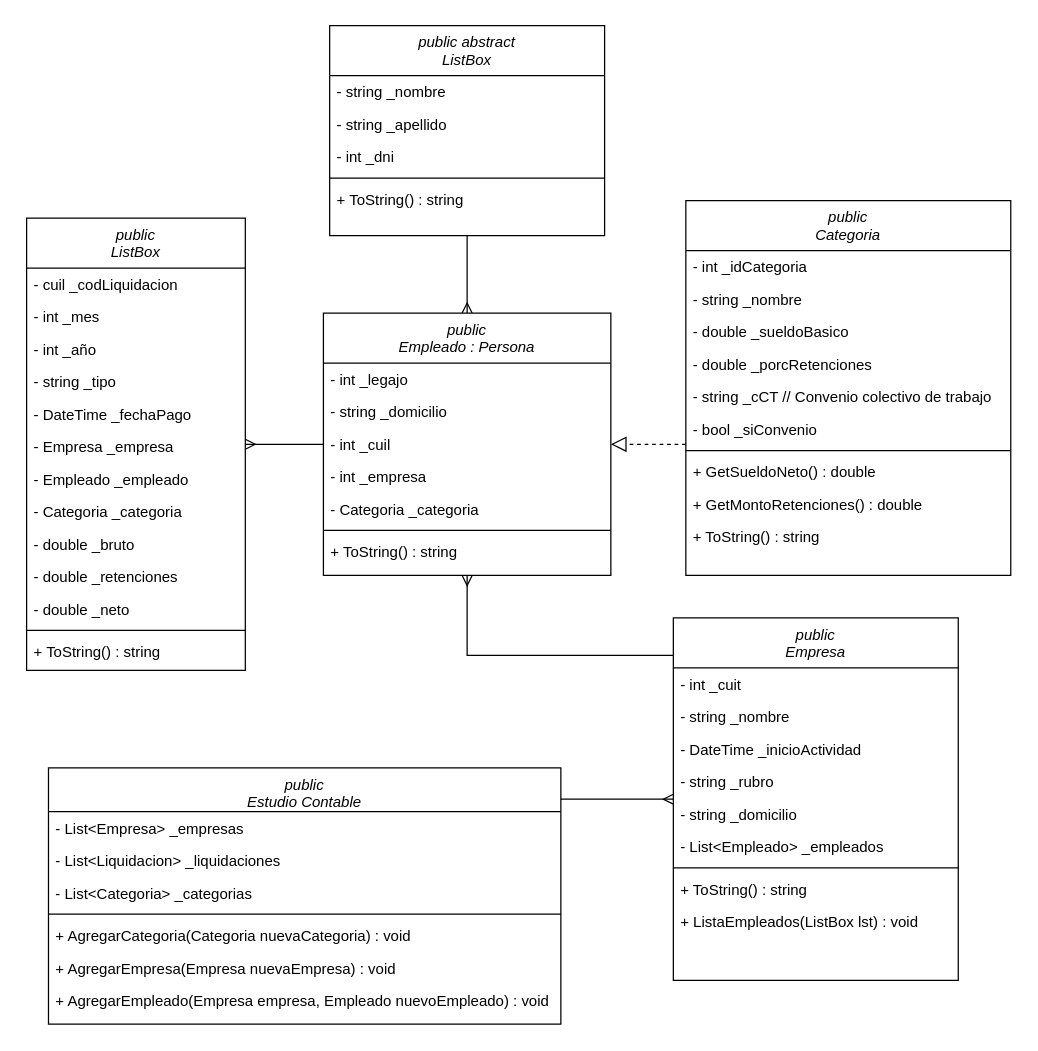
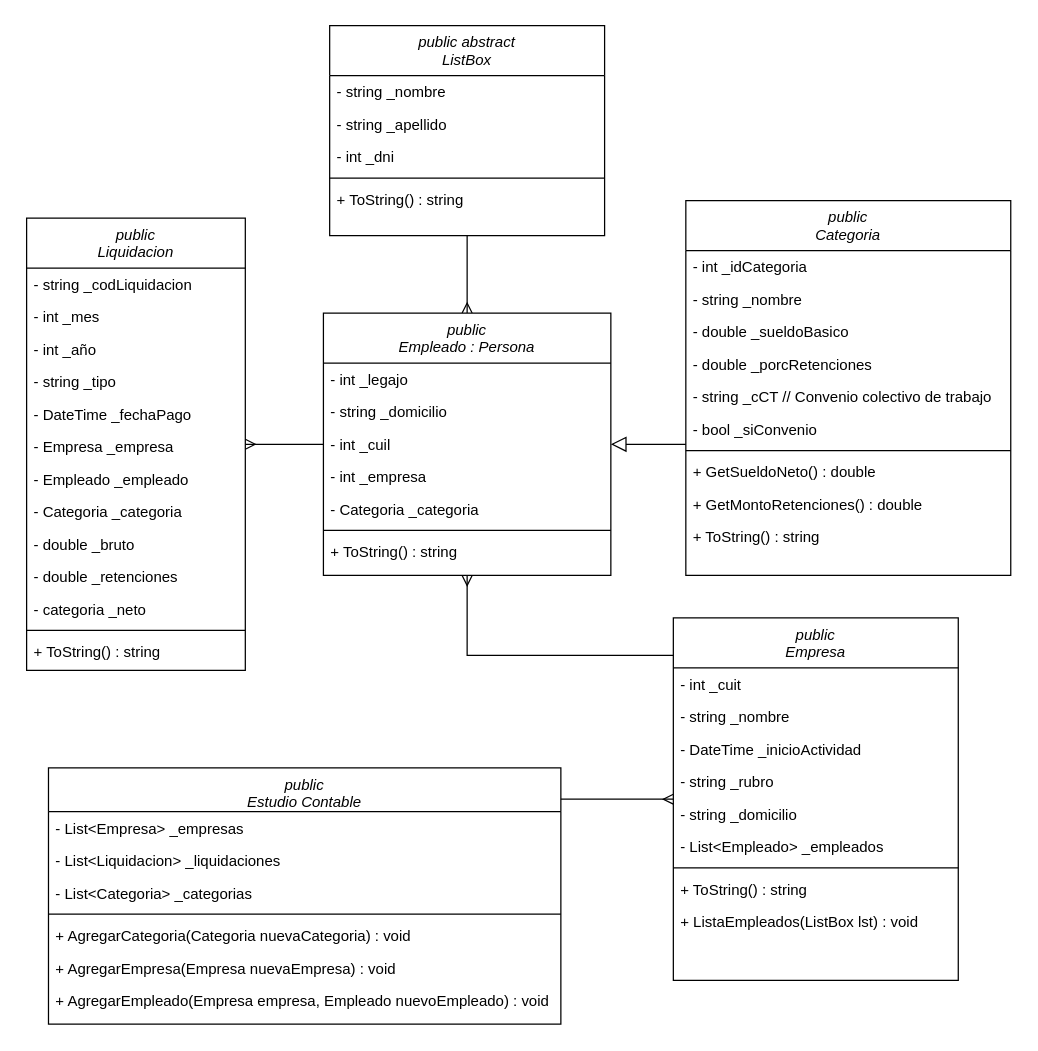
- <mxCell id="48" value="public&#10;ListBox" style="swimlane;fontStyle=2;align=center;verticalAlign=top;childLayout=stackLayout;horizontal=1;startSize=40;horizontalStack=0;resizeParent=1;resizeLast=0;collapsible=1;marginBottom=0;rounded=0;shadow=0;strokeWidth=1;" parent="1" vertex="1"><mxGeometry x="20.5" y="174" width="175" height="362" as="geometry"><mxRectangle x="230" y="140" width="160" height="26" as="alternateBounds" /></mxGeometry></mxCell>
+ <mxCell id="48" value="public&#10;Liquidacion" style="swimlane;fontStyle=2;align=center;verticalAlign=top;childLayout=stackLayout;horizontal=1;startSize=40;horizontalStack=0;resizeParent=1;resizeLast=0;collapsible=1;marginBottom=0;rounded=0;shadow=0;strokeWidth=1;" parent="1" vertex="1"><mxGeometry x="20.5" y="174" width="175" height="362" as="geometry"><mxRectangle x="230" y="140" width="160" height="26" as="alternateBounds" /></mxGeometry></mxCell>
- <mxCell id="49" value="- cuil _codLiquidacion" style="text;align=left;verticalAlign=top;spacingLeft=4;spacingRight=4;overflow=hidden;rotatable=0;points=[[0,0.5],[1,0.5]];portConstraint=eastwest;" parent="48" vertex="1"><mxGeometry y="40" width="175" height="26" as="geometry" /></mxCell>
+ <mxCell id="49" value="- string _codLiquidacion" style="text;align=left;verticalAlign=top;spacingLeft=4;spacingRight=4;overflow=hidden;rotatable=0;points=[[0,0.5],[1,0.5]];portConstraint=eastwest;" parent="48" vertex="1"><mxGeometry y="40" width="175" height="26" as="geometry" /></mxCell>
- <mxCell id="28" value="" style="endArrow=block;endSize=10;endFill=0;shadow=0;strokeWidth=1;rounded=0;edgeStyle=elbowEdgeStyle;elbow=vertical;dashed=1;" parent="1" source="17" target="9" edge="1"><mxGeometry width="160" relative="1" as="geometry"><mxPoint x="419" y="243" as="sourcePoint" /><mxPoint x="519" y="141" as="targetPoint" /></mxGeometry></mxCell>
+ <mxCell id="28" value="" style="endArrow=block;endSize=10;endFill=0;shadow=0;strokeWidth=1;rounded=0;edgeStyle=elbowEdgeStyle;elbow=vertical;" parent="1" source="17" target="9" edge="1"><mxGeometry width="160" relative="1" as="geometry"><mxPoint x="419" y="243" as="sourcePoint" /><mxPoint x="519" y="141" as="targetPoint" /></mxGeometry></mxCell>
- <mxCell id="59" value="- double _neto" style="text;align=left;verticalAlign=top;spacingLeft=4;spacingRight=4;overflow=hidden;rotatable=0;points=[[0,0.5],[1,0.5]];portConstraint=eastwest;" vertex="1" parent="48"><mxGeometry y="300" width="175" height="26" as="geometry" /></mxCell>
+ <mxCell id="59" value="- categoria _neto" style="text;align=left;verticalAlign=top;spacingLeft=4;spacingRight=4;overflow=hidden;rotatable=0;points=[[0,0.5],[1,0.5]];portConstraint=eastwest;" vertex="1" parent="48"><mxGeometry y="300" width="175" height="26" as="geometry" /></mxCell>
